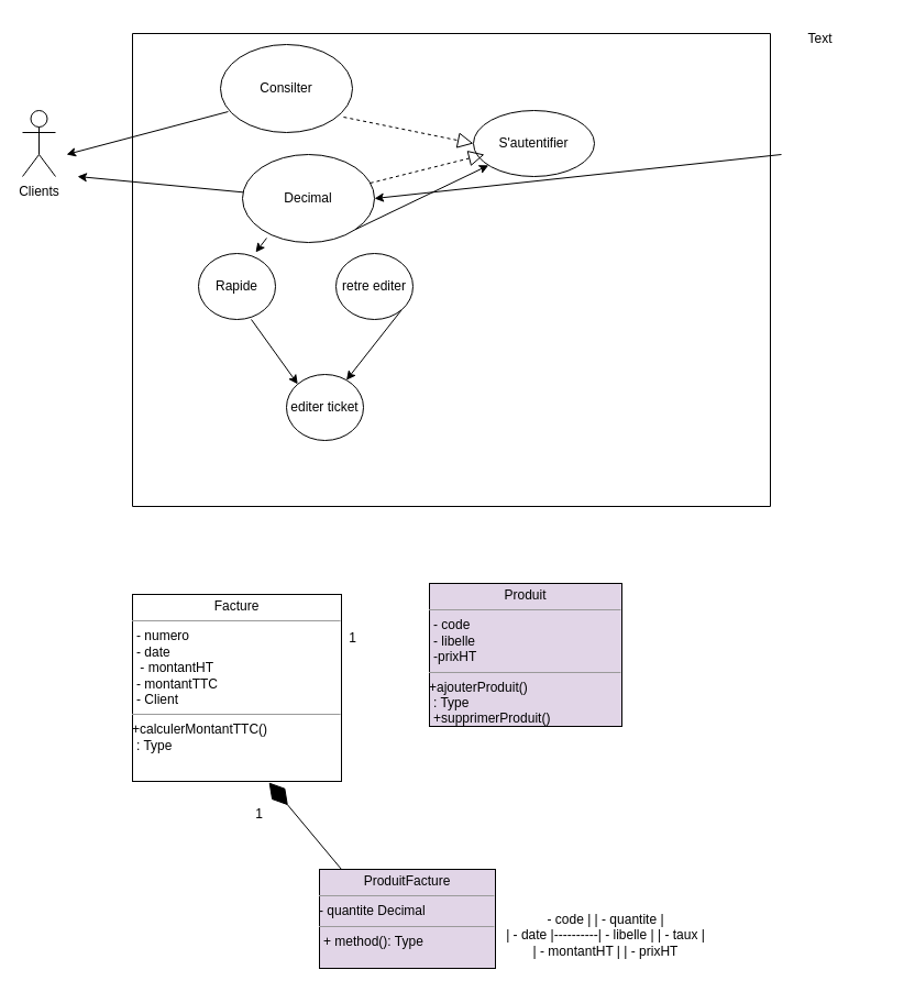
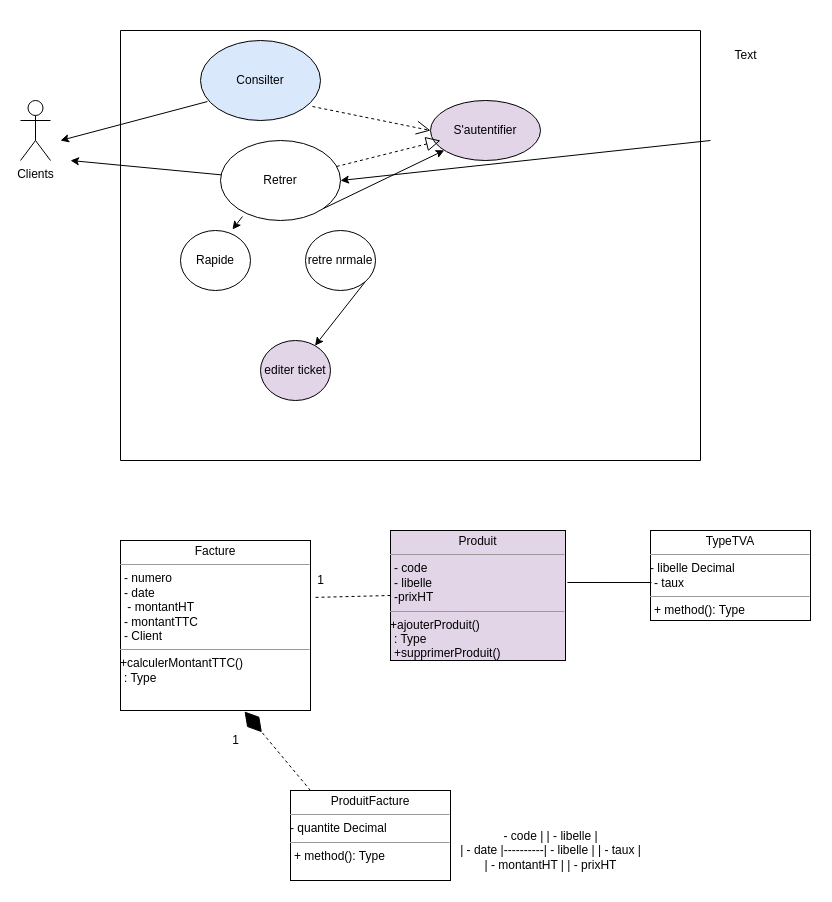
- <mxCell id="15" value="Text" style="text;html=1;align=center;verticalAlign=middle;resizable=0;points=[];autosize=1;strokeColor=none;fillColor=none;" vertex="1" parent="1"><mxGeometry x="720" y="20" width="50" height="30" as="geometry" /></mxCell>
+ <mxCell id="15" value="Text" style="text;html=1;align=center;verticalAlign=middle;resizable=0;points=[];autosize=1;strokeColor=none;fillColor=none;" vertex="1" parent="1"><mxGeometry x="720" y="40" width="50" height="30" as="geometry" /></mxCell>
- <mxCell id="6" value="Consilter" style="ellipse;whiteSpace=wrap;html=1;" vertex="1" parent="2"><mxGeometry x="80" y="10" width="120" height="80" as="geometry" /></mxCell>
+ <mxCell id="6" value="Consilter" style="ellipse;whiteSpace=wrap;html=1;fillColor=#dae8fc;" vertex="1" parent="2"><mxGeometry x="80" y="10" width="120" height="80" as="geometry" /></mxCell>
- <mxCell id="13" value="" style="endArrow=block;dashed=1;endFill=0;endSize=12;html=1;rounded=0;exitX=0.933;exitY=0.825;exitDx=0;exitDy=0;exitPerimeter=0;entryX=0;entryY=0.5;entryDx=0;entryDy=0;" edge="1" parent="2" source="6" target="7"><mxGeometry width="160" relative="1" as="geometry"><mxPoint x="310" y="220" as="sourcePoint" /><mxPoint x="470" y="220" as="targetPoint" /></mxGeometry></mxCell>
+ <mxCell id="13" value="" style="endArrow=open;dashed=1;endFill=0;endSize=12;html=1;rounded=0;exitX=0.933;exitY=0.825;exitDx=0;exitDy=0;exitPerimeter=0;entryX=0;entryY=0.5;entryDx=0;entryDy=0;" edge="1" parent="2" source="6" target="7"><mxGeometry width="160" relative="1" as="geometry"><mxPoint x="310" y="220" as="sourcePoint" /><mxPoint x="470" y="220" as="targetPoint" /></mxGeometry></mxCell>
- <mxCell id="7" value="S'autentifier" style="ellipse;whiteSpace=wrap;html=1;" vertex="1" parent="2"><mxGeometry x="310" y="70" width="110" height="60" as="geometry" /></mxCell>
+ <mxCell id="7" value="S'autentifier" style="ellipse;whiteSpace=wrap;html=1;fillColor=#e1d5e7;" vertex="1" parent="2"><mxGeometry x="310" y="70" width="110" height="60" as="geometry" /></mxCell>
- <mxCell id="3" value="Decimal" style="ellipse;whiteSpace=wrap;html=1;" vertex="1" parent="2"><mxGeometry x="100" y="110" width="120" height="80" as="geometry" /></mxCell>
+ <mxCell id="3" value="Retrer" style="ellipse;whiteSpace=wrap;html=1;" vertex="1" parent="2"><mxGeometry x="100" y="110" width="120" height="80" as="geometry" /></mxCell>
- <mxCell id="5" value="retre editer" style="ellipse;whiteSpace=wrap;html=1;" vertex="1" parent="2"><mxGeometry x="185" y="200" width="70" height="60" as="geometry" /></mxCell>
+ <mxCell id="5" value="retre nrmale" style="ellipse;whiteSpace=wrap;html=1;" vertex="1" parent="2"><mxGeometry x="185" y="200" width="70" height="60" as="geometry" /></mxCell>
- <mxCell id="12" value="" style="endArrow=classic;html=1;rounded=0;exitX=0.686;exitY=1;exitDx=0;exitDy=0;exitPerimeter=0;entryX=0;entryY=0;entryDx=0;entryDy=0;" edge="1" parent="2" source="4" target="8"><mxGeometry width="50" height="50" relative="1" as="geometry"><mxPoint x="360" y="240" as="sourcePoint" /><mxPoint x="410" y="190" as="targetPoint" /></mxGeometry></mxCell>
- <mxCell id="8" value="editer ticket" style="ellipse;whiteSpace=wrap;html=1;" vertex="1" parent="2"><mxGeometry x="140" y="310" width="70" height="60" as="geometry" /></mxCell>
+ <mxCell id="8" value="editer ticket" style="ellipse;whiteSpace=wrap;html=1;fillColor=#e1d5e7;" vertex="1" parent="2"><mxGeometry x="140" y="310" width="70" height="60" as="geometry" /></mxCell>
+ <mxCell id="23" value="&lt;p style=&quot;margin:0px;margin-top:4px;text-align:center;&quot;&gt;TypeTVA&lt;br&gt;&lt;/p&gt;&lt;hr size=&quot;1&quot;&gt; - libelle&amp;nbsp;Decimal&lt;p style=&quot;margin:0px;margin-left:4px;&quot;&gt;- taux&amp;nbsp;&lt;br&gt;&lt;/p&gt;&lt;hr size=&quot;1&quot;&gt;&lt;p style=&quot;margin:0px;margin-left:4px;&quot;&gt;+ method(): Type&lt;/p&gt;" style="verticalAlign=top;align=left;overflow=fill;fontSize=12;fontFamily=Helvetica;html=1;" vertex="1" parent="1"><mxGeometry x="650" y="530" width="160" height="90" as="geometry" /></mxCell>
+ <mxCell id="28" value="" style="endArrow=none;html=1;rounded=0;entryX=0.006;entryY=0.578;entryDx=0;entryDy=0;entryPerimeter=0;exitX=1.011;exitY=0.4;exitDx=0;exitDy=0;exitPerimeter=0;" edge="1" parent="1" source="21" target="23"><mxGeometry width="50" height="50" relative="1" as="geometry"><mxPoint x="480" y="750" as="sourcePoint" /><mxPoint x="530" y="700" as="targetPoint" /></mxGeometry></mxCell>
+ <mxCell id="26" value="" style="endArrow=none;dashed=1;html=1;rounded=0;exitX=0;exitY=0.5;exitDx=0;exitDy=0;entryX=1.016;entryY=0.335;entryDx=0;entryDy=0;entryPerimeter=0;" edge="1" parent="1" source="21" target="20"><mxGeometry width="50" height="50" relative="1" as="geometry"><mxPoint x="296.96" y="829.97" as="sourcePoint" /><mxPoint x="190" y="730" as="targetPoint" /><Array as="points" /></mxGeometry></mxCell>
- <mxCell id="29" value="" style="endArrow=diamondThin;endFill=1;endSize=24;html=1;rounded=0;exitX=0.125;exitY=0;exitDx=0;exitDy=0;exitPerimeter=0;entryX=0.653;entryY=1.006;entryDx=0;entryDy=0;entryPerimeter=0;" edge="1" parent="1" source="22" target="20"><mxGeometry width="160" relative="1" as="geometry"><mxPoint x="430" y="730" as="sourcePoint" /><mxPoint x="230" y="720" as="targetPoint" /></mxGeometry></mxCell>
+ <mxCell id="29" value="" style="endArrow=diamondThin;endFill=1;endSize=24;html=1;rounded=0;exitX=0.125;exitY=0;exitDx=0;exitDy=0;exitPerimeter=0;entryX=0.653;entryY=1.006;entryDx=0;entryDy=0;entryPerimeter=0;dashed=1;" edge="1" parent="1" source="22" target="20"><mxGeometry width="160" relative="1" as="geometry"><mxPoint x="430" y="730" as="sourcePoint" /><mxPoint x="230" y="720" as="targetPoint" /></mxGeometry></mxCell>
- <mxCell id="22" value="&lt;p style=&quot;margin:0px;margin-top:4px;text-align:center;&quot;&gt;ProduitFacture&lt;br&gt;&lt;/p&gt;&lt;hr size=&quot;1&quot;&gt;- quantite&amp;nbsp;Decimal&lt;hr size=&quot;1&quot;&gt;&lt;p style=&quot;margin:0px;margin-left:4px;&quot;&gt;+ method(): Type&lt;/p&gt;" style="verticalAlign=top;align=left;overflow=fill;fontSize=12;fontFamily=Helvetica;html=1;fillColor=#e1d5e7;" vertex="1" parent="1"><mxGeometry x="290" y="790" width="160" height="90" as="geometry" /></mxCell>
+ <mxCell id="22" value="&lt;p style=&quot;margin:0px;margin-top:4px;text-align:center;&quot;&gt;ProduitFacture&lt;br&gt;&lt;/p&gt;&lt;hr size=&quot;1&quot;&gt;- quantite&amp;nbsp;Decimal&lt;hr size=&quot;1&quot;&gt;&lt;p style=&quot;margin:0px;margin-left:4px;&quot;&gt;+ method(): Type&lt;/p&gt;" style="verticalAlign=top;align=left;overflow=fill;fontSize=12;fontFamily=Helvetica;html=1;" vertex="1" parent="1"><mxGeometry x="290" y="790" width="160" height="90" as="geometry" /></mxCell>
- <mxCell id="24" value=" - code            |         | - quantite    |&lt;br/&gt;| - date          |----------| - libelle         |         | - taux       |&lt;br/&gt;| - montantHT     |          | - prixHT  " style="text;html=1;align=center;verticalAlign=middle;resizable=0;points=[];autosize=1;strokeColor=none;fillColor=none;" vertex="1" parent="1"><mxGeometry x="450" y="820" width="200" height="60" as="geometry" /></mxCell>
+ <mxCell id="24" value=" - code            |         | - libelle    |&lt;br/&gt;| - date          |----------| - libelle         |         | - taux       |&lt;br/&gt;| - montantHT     |          | - prixHT  " style="text;html=1;align=center;verticalAlign=middle;resizable=0;points=[];autosize=1;strokeColor=none;fillColor=none;" vertex="1" parent="1"><mxGeometry x="450" y="820" width="200" height="60" as="geometry" /></mxCell>
